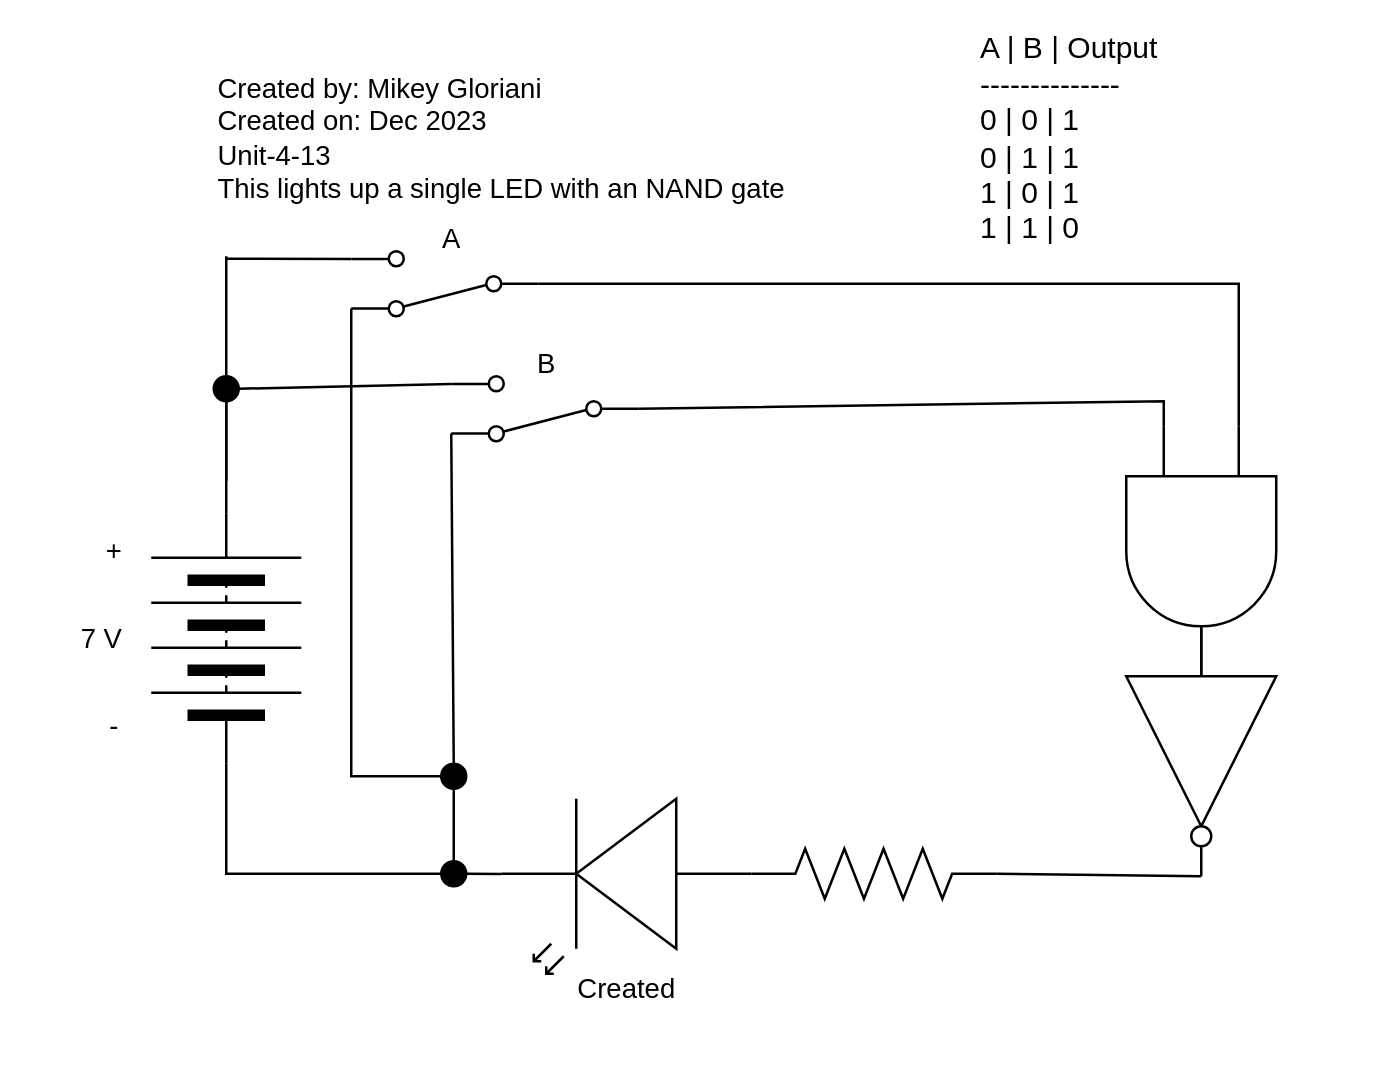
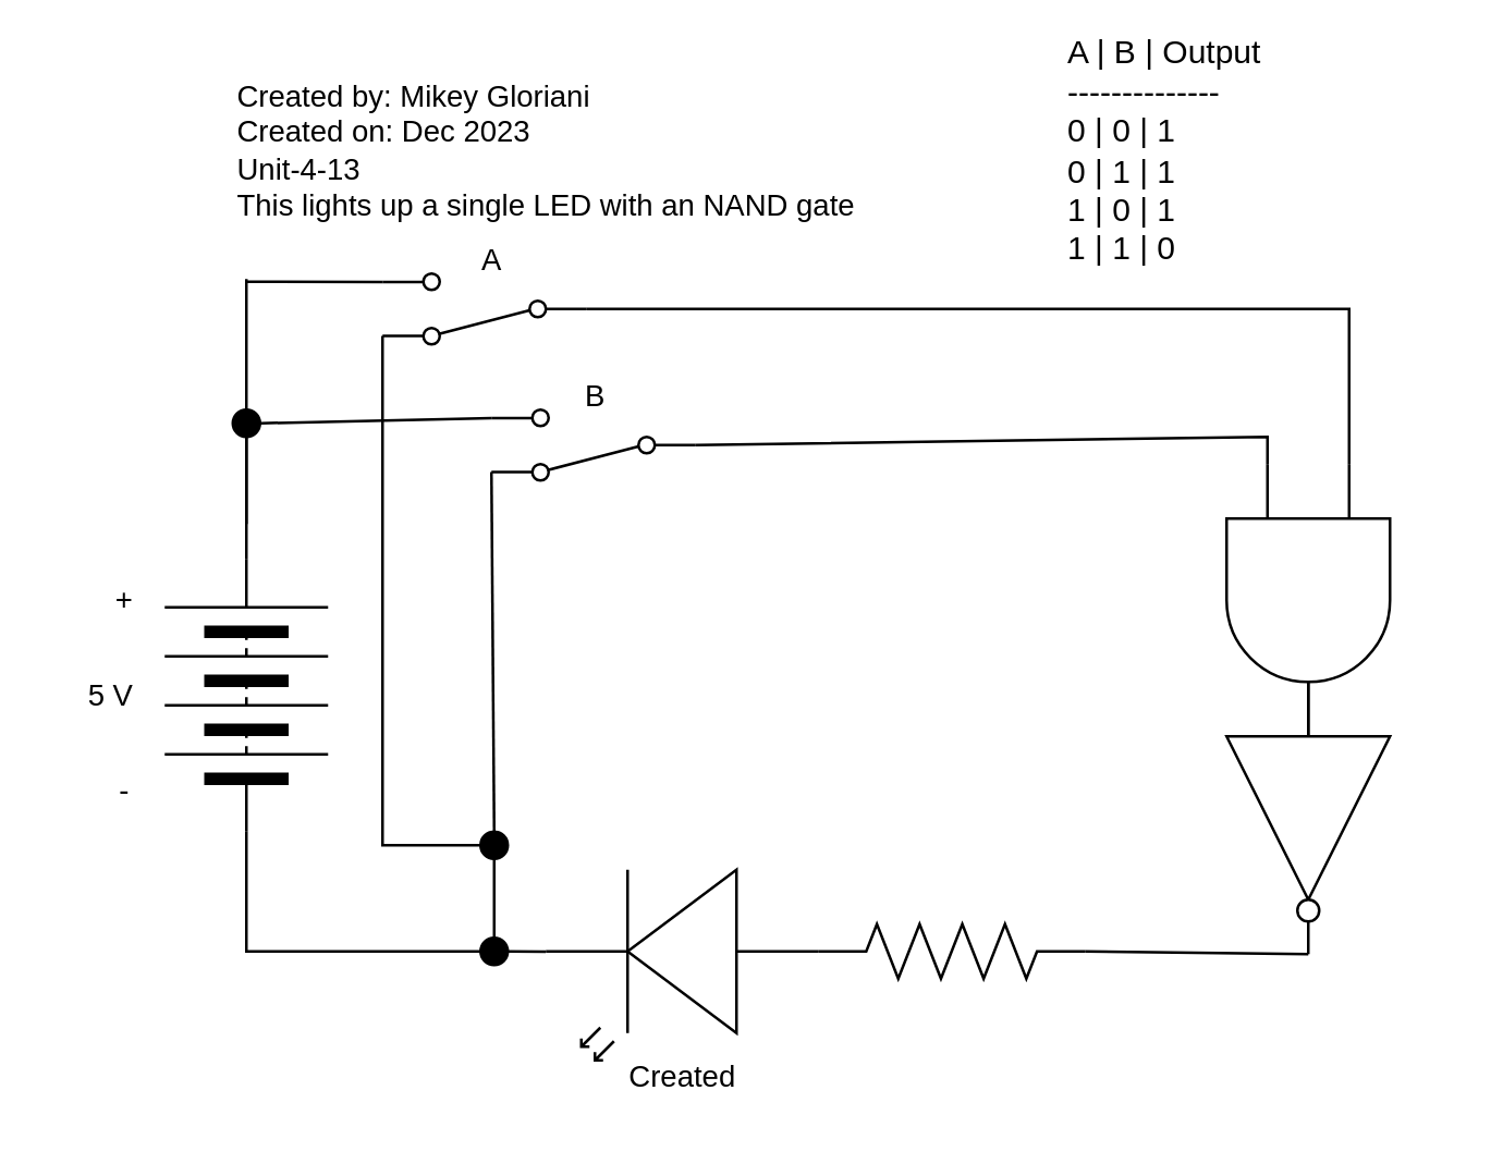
- <mxCell id="6" value="7 V" style="text;html=1;align=center;verticalAlign=middle;resizable=0;points=[];autosize=1;strokeColor=none;fillColor=none;fontSize=11;fontFamily=Helvetica;fontColor=default;" parent="1" vertex="1"><mxGeometry x="20" y="240" width="40" height="30" as="geometry" /></mxCell>
+ <mxCell id="6" value="5 V" style="text;html=1;align=center;verticalAlign=middle;resizable=0;points=[];autosize=1;strokeColor=none;fillColor=none;fontSize=11;fontFamily=Helvetica;fontColor=default;" parent="1" vertex="1"><mxGeometry x="20" y="240" width="40" height="30" as="geometry" /></mxCell>
